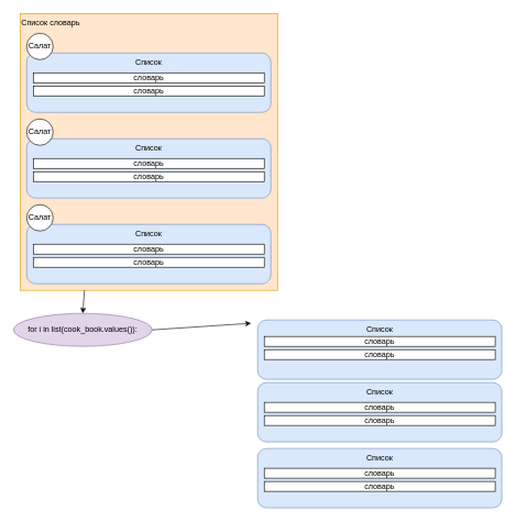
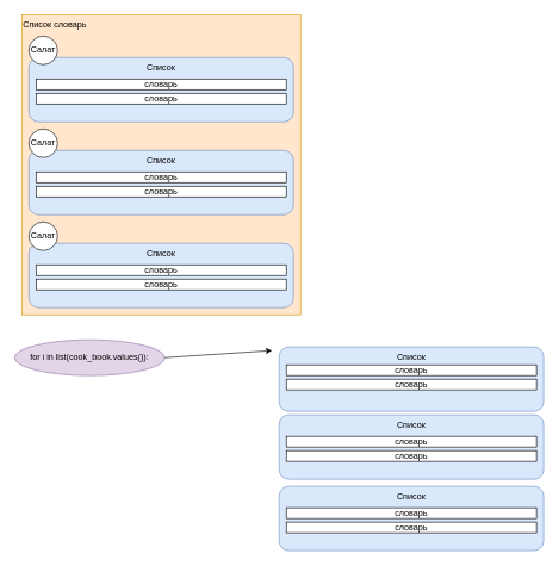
- <mxCell id="25" value="" style="endArrow=classic;html=1;exitX=0.25;exitY=1;exitDx=0;exitDy=0;entryX=0.5;entryY=0;entryDx=0;entryDy=0;" edge="1" parent="1" source="2" target="24"><mxGeometry width="50" height="50" relative="1" as="geometry"><mxPoint x="460" y="370" as="sourcePoint" /><mxPoint x="140" y="470" as="targetPoint" /></mxGeometry></mxCell>
